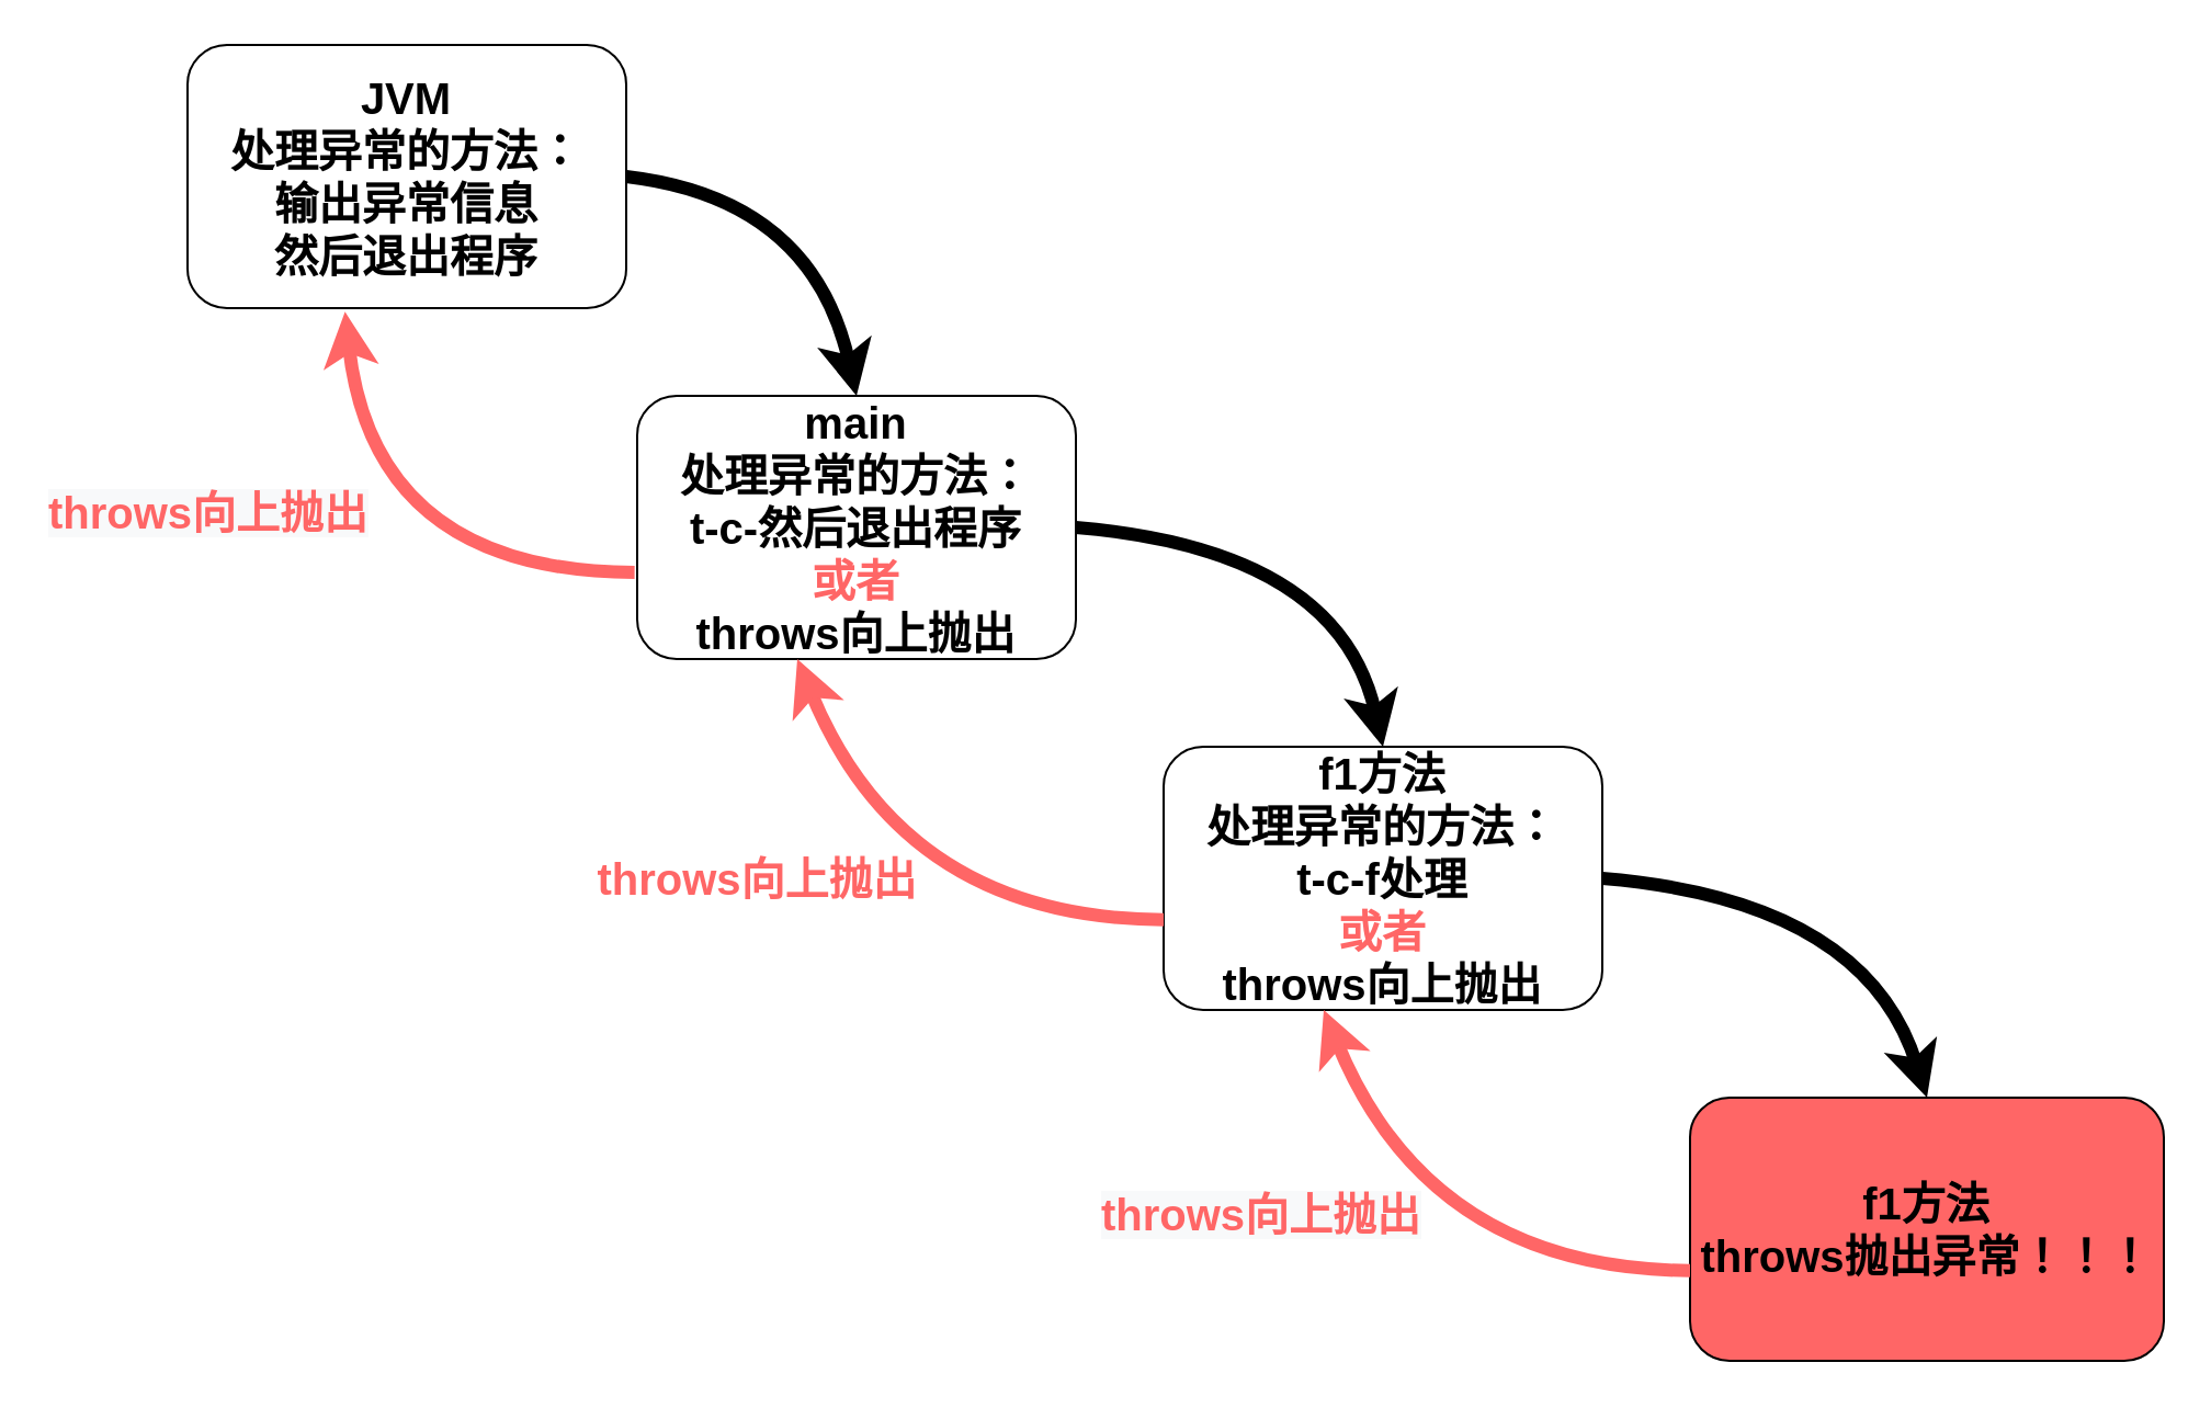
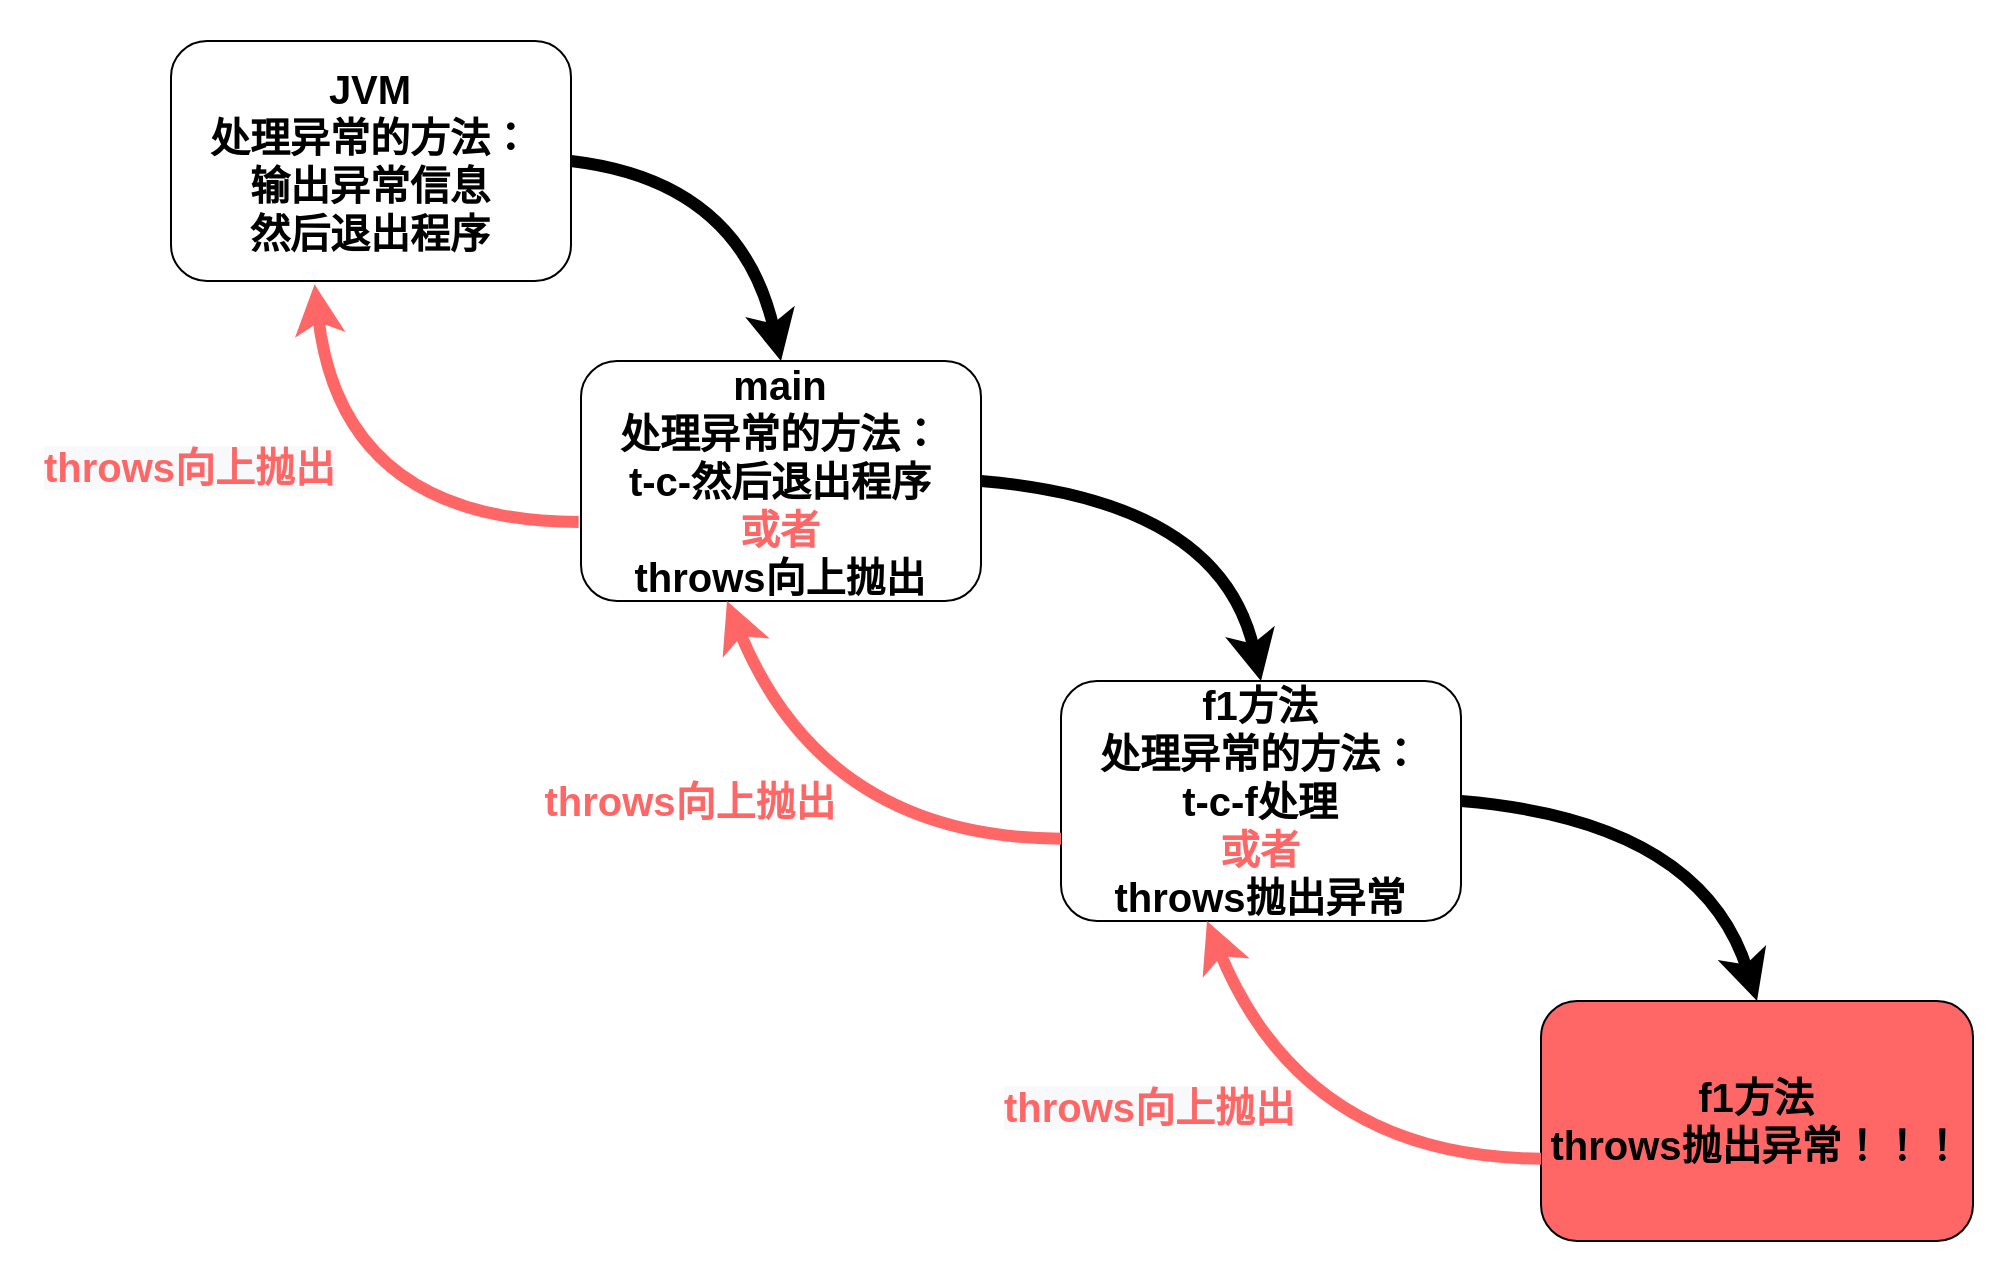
- <mxCell id="4" value="&lt;font style=&quot;font-size: 20px;&quot;&gt;&lt;b&gt;f1方法&lt;br&gt;&lt;/b&gt;&lt;b&gt;处理异常的方法：&lt;br&gt;&lt;/b&gt;&lt;b&gt;t-c-f处理&lt;br&gt;&lt;font color=&quot;#ff6666&quot;&gt;或者&lt;/font&gt;&lt;br&gt;throws向上抛出&lt;/b&gt;&lt;b&gt;&lt;br&gt;&lt;/b&gt;&lt;/font&gt;" style="rounded=1;whiteSpace=wrap;html=1;" vertex="1" parent="1"><mxGeometry x="530" y="340" width="200" height="120" as="geometry" /></mxCell>
+ <mxCell id="4" value="&lt;font style=&quot;font-size: 20px;&quot;&gt;&lt;b&gt;f1方法&lt;br&gt;&lt;/b&gt;&lt;b&gt;处理异常的方法：&lt;br&gt;&lt;/b&gt;&lt;b&gt;t-c-f处理&lt;br&gt;&lt;font color=&quot;#ff6666&quot;&gt;或者&lt;/font&gt;&lt;br&gt;throws抛出异常&lt;/b&gt;&lt;b&gt;&lt;br&gt;&lt;/b&gt;&lt;/font&gt;" style="rounded=1;whiteSpace=wrap;html=1;" vertex="1" parent="1"><mxGeometry x="530" y="340" width="200" height="120" as="geometry" /></mxCell>
